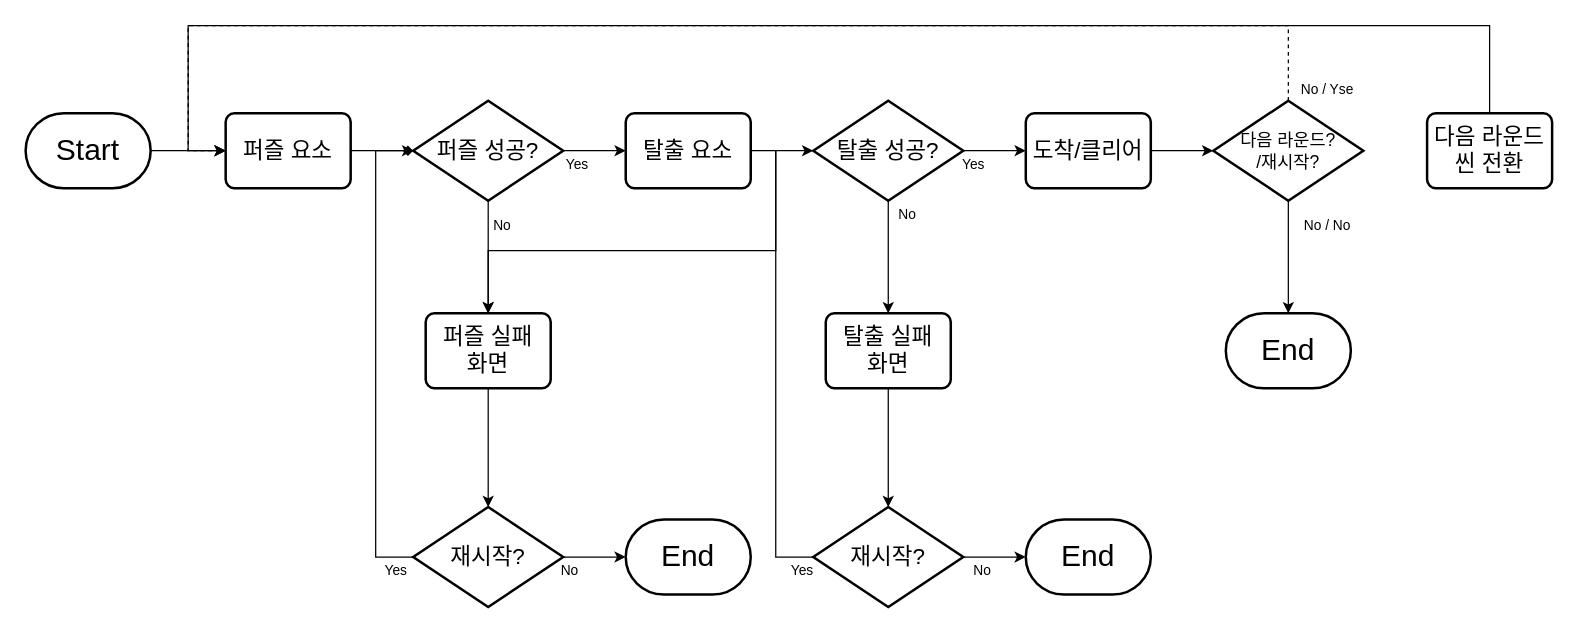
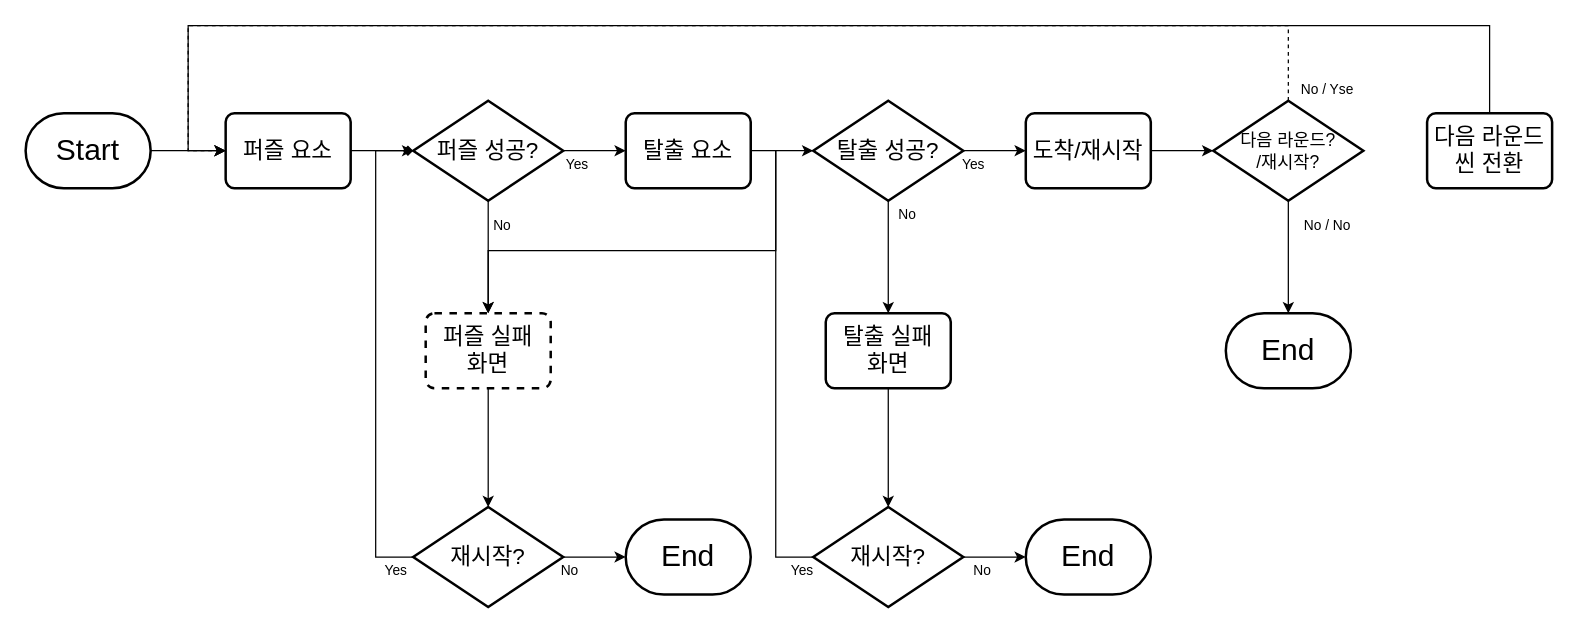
- <mxCell id="15" value="&lt;font style=&quot;font-size: 18px;&quot;&gt;도착/클리어&lt;/font&gt;" style="rounded=1;whiteSpace=wrap;html=1;absoluteArcSize=1;arcSize=14;strokeWidth=2;" parent="1" vertex="1"><mxGeometry x="820" y="90" width="100" height="60" as="geometry" /></mxCell>
+ <mxCell id="15" value="&lt;font style=&quot;font-size: 18px;&quot;&gt;도착/재시작&lt;/font&gt;" style="rounded=1;whiteSpace=wrap;html=1;absoluteArcSize=1;arcSize=14;strokeWidth=2;" parent="1" vertex="1"><mxGeometry x="820" y="90" width="100" height="60" as="geometry" /></mxCell>
- <mxCell id="24" value="&lt;font style=&quot;font-size: 18px;&quot;&gt;퍼즐 실패&lt;br&gt;화면&lt;/font&gt;" style="rounded=1;whiteSpace=wrap;html=1;absoluteArcSize=1;arcSize=14;strokeWidth=2;" parent="1" vertex="1"><mxGeometry x="340" y="250" width="100" height="60" as="geometry" /></mxCell>
+ <mxCell id="24" value="&lt;font style=&quot;font-size: 18px;&quot;&gt;퍼즐 실패&lt;br&gt;화면&lt;/font&gt;" style="rounded=1;whiteSpace=wrap;html=1;absoluteArcSize=1;arcSize=14;strokeWidth=2;dashed=1;" parent="1" vertex="1"><mxGeometry x="340" y="250" width="100" height="60" as="geometry" /></mxCell>
